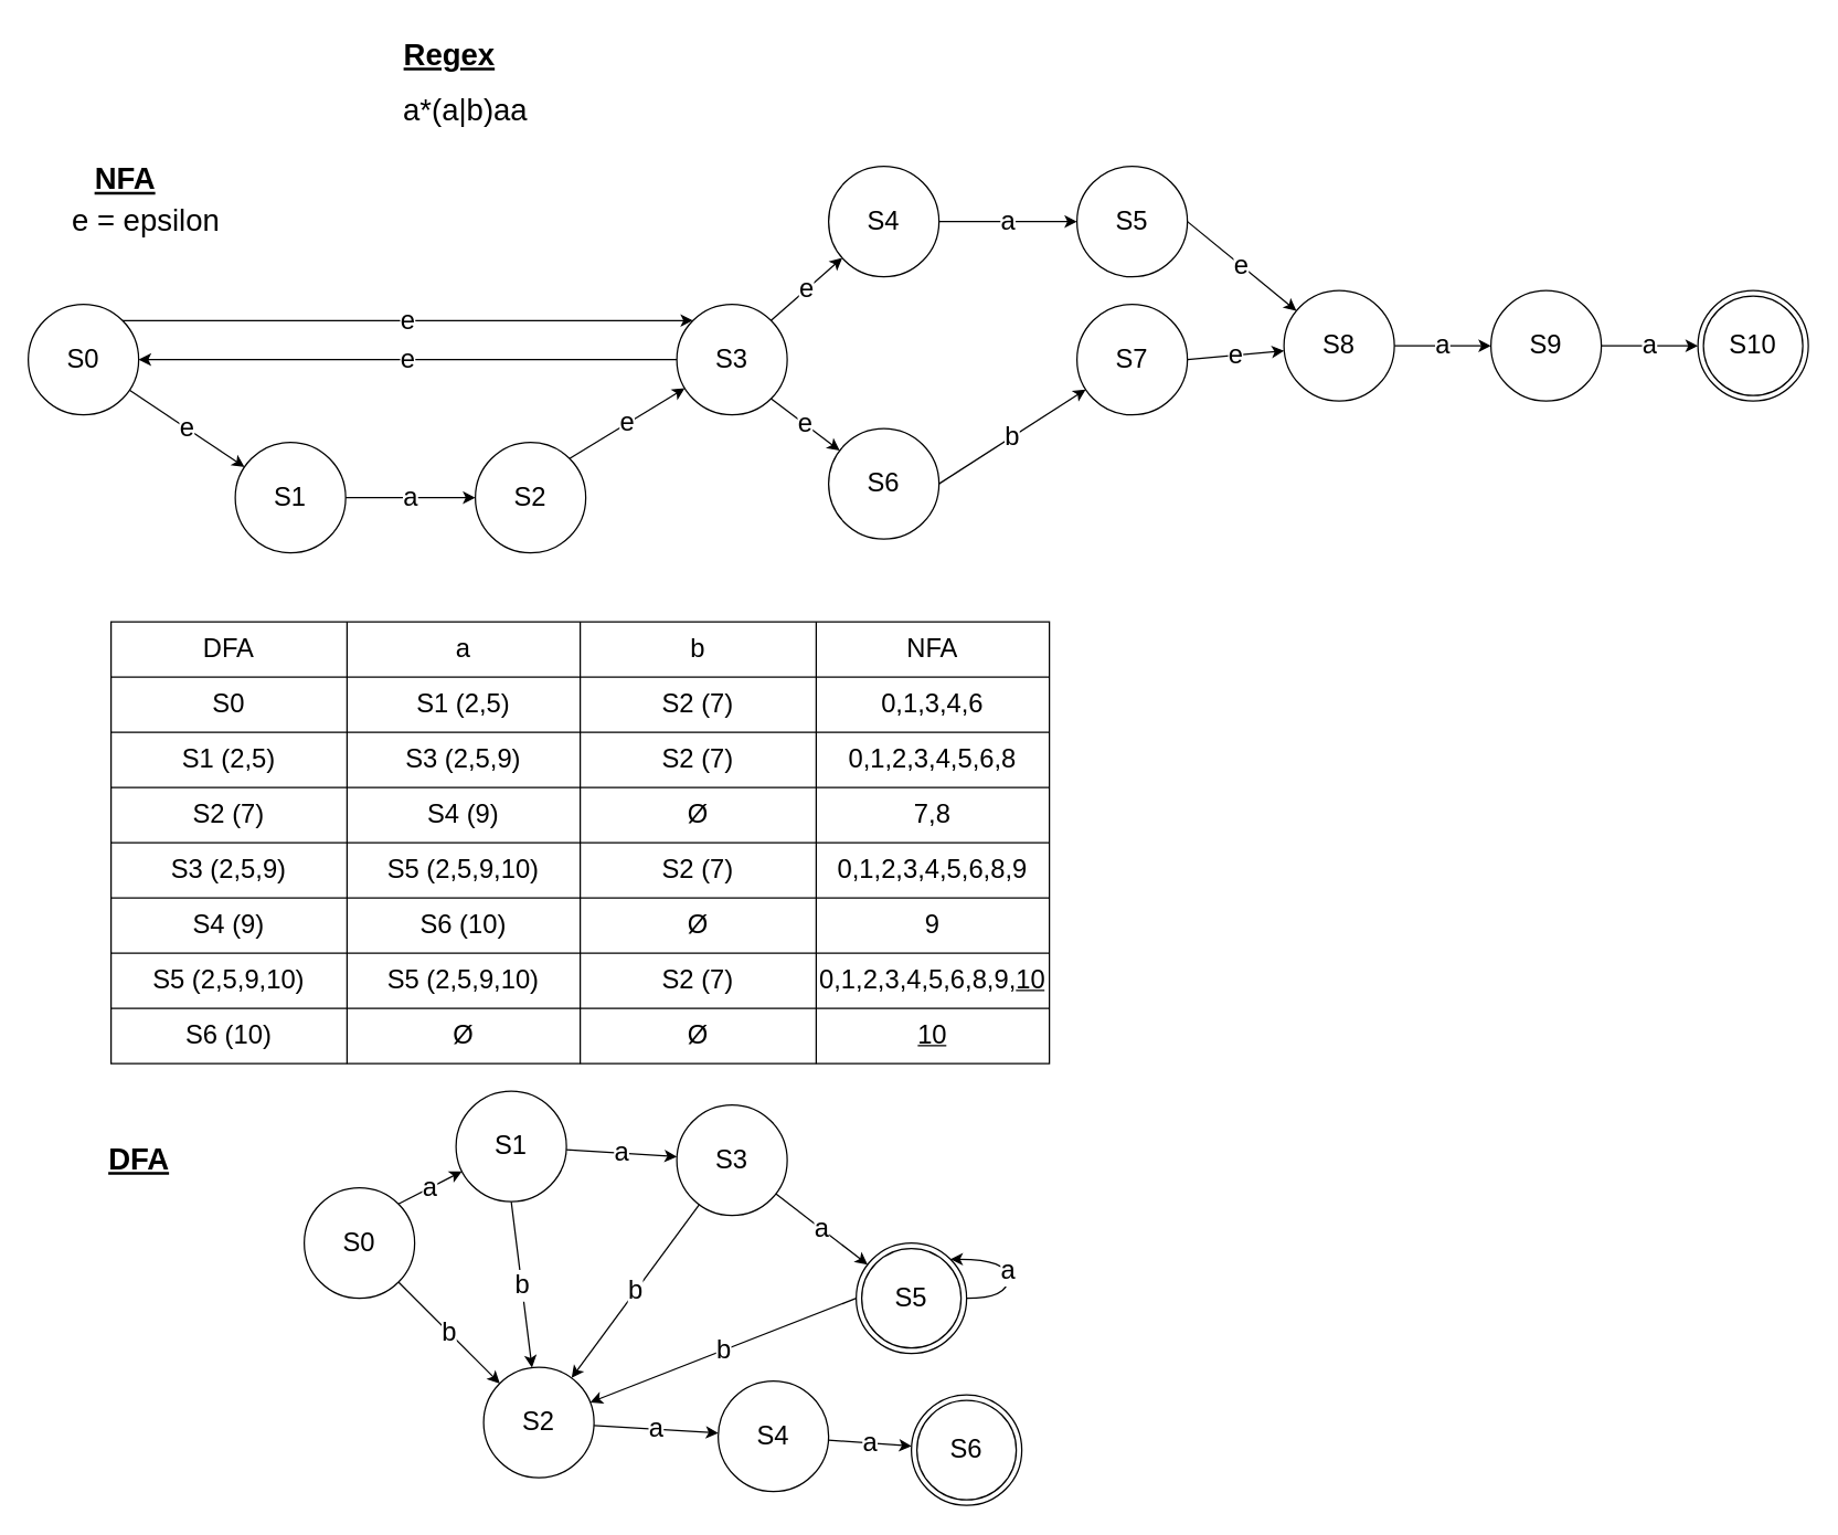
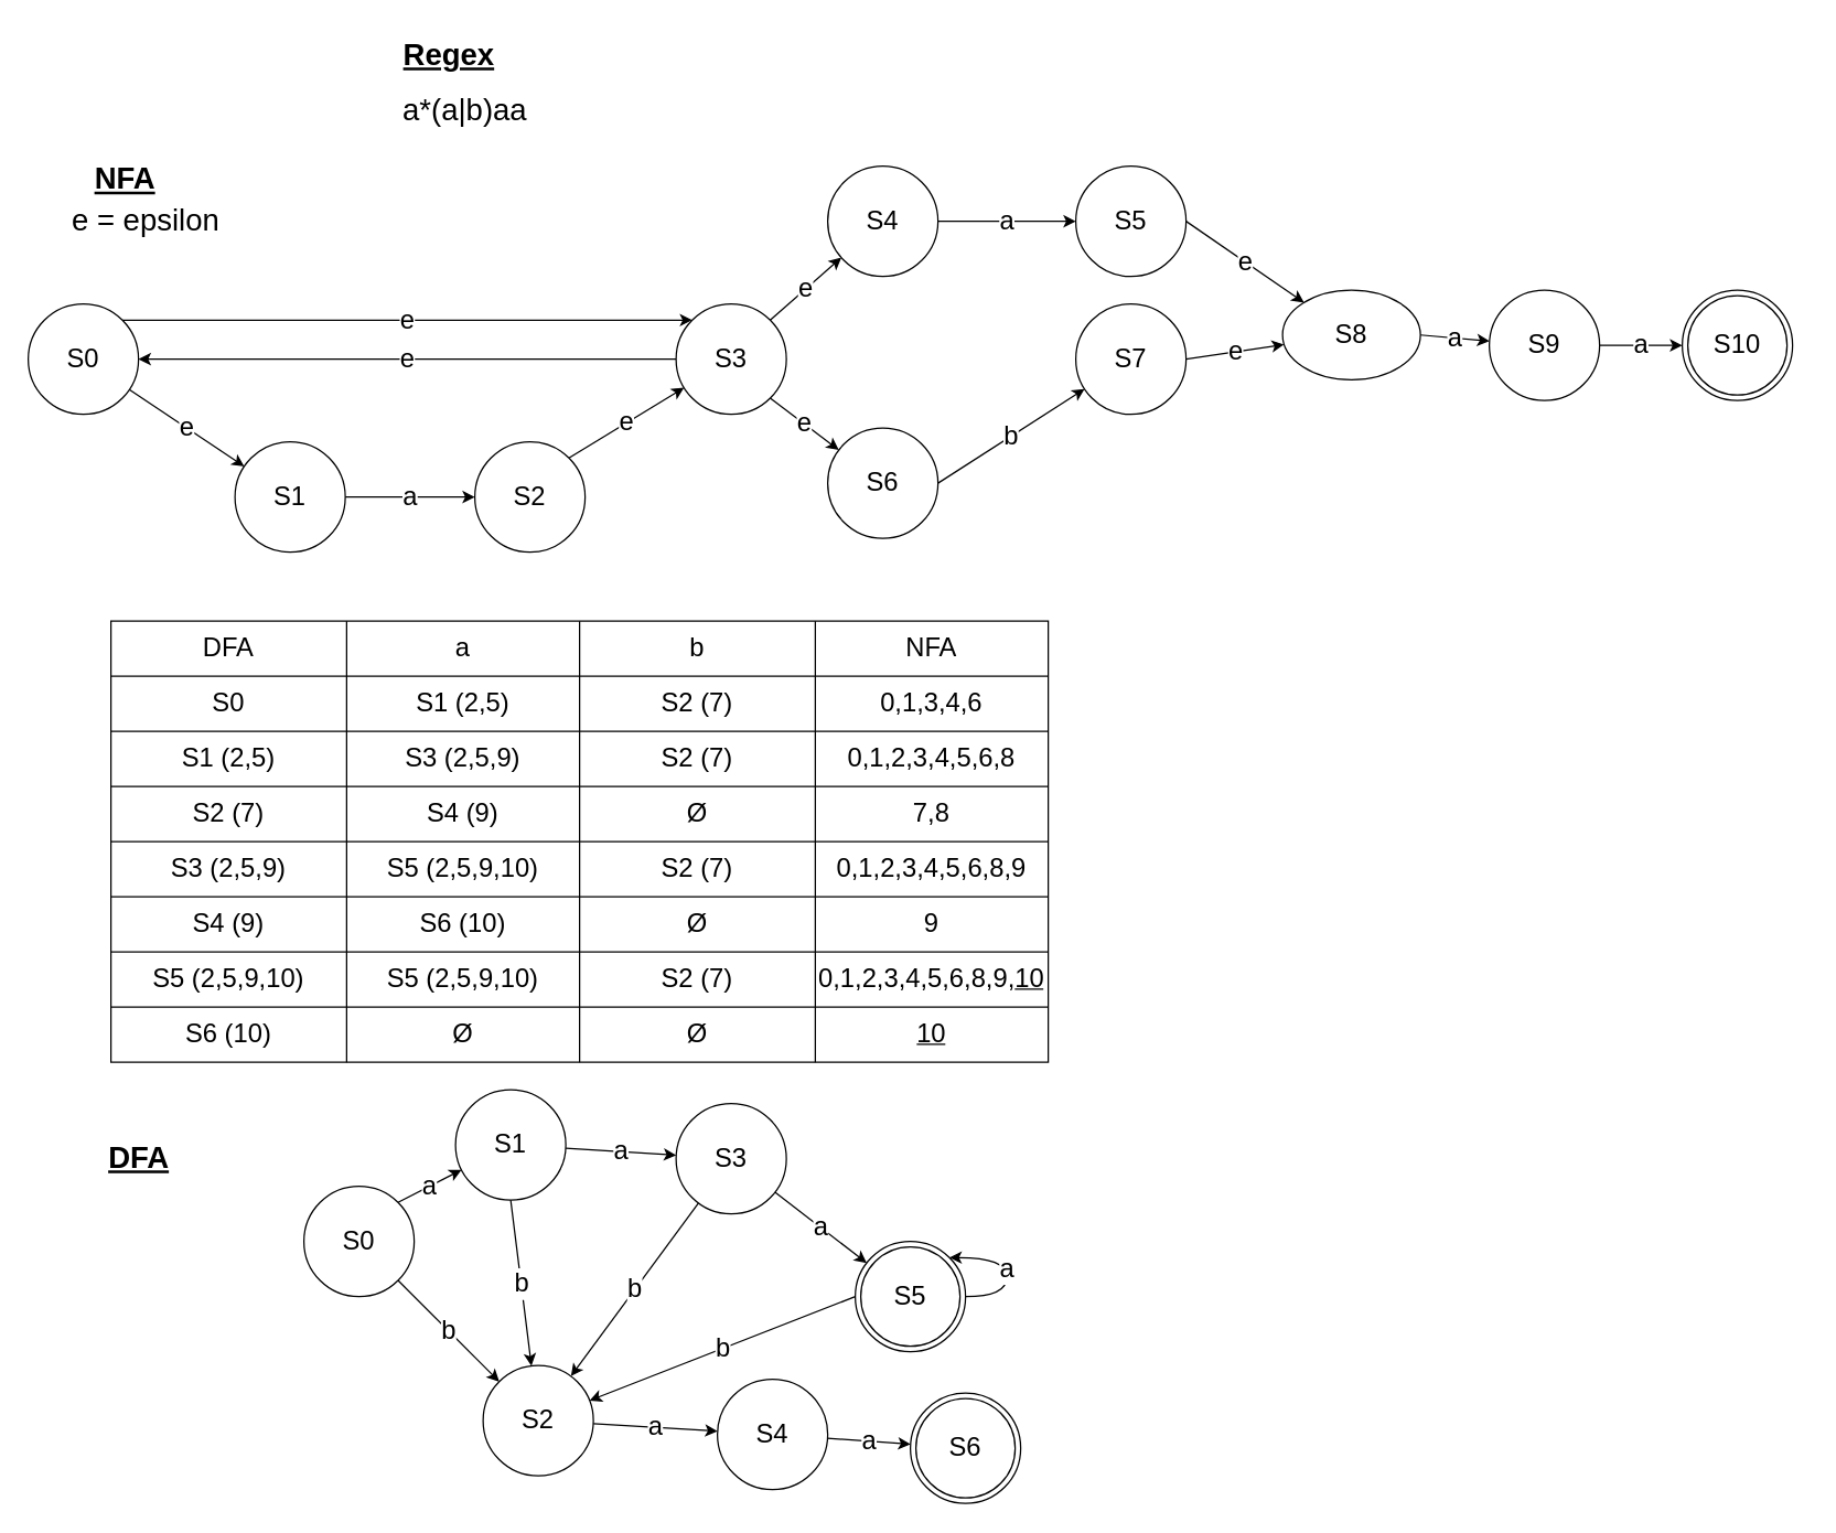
- <mxCell id="23" value="S8" style="ellipse;whiteSpace=wrap;html=1;aspect=fixed;fontSize=19;" vertex="1" parent="1"><mxGeometry x="930" y="210" width="80" height="80" as="geometry" /></mxCell>
+ <mxCell id="23" value="S8" style="ellipse;whiteSpace=wrap;html=1;aspect=fixed;fontSize=19;" vertex="1" parent="1"><mxGeometry x="930" y="210" width="100" height="65" as="geometry" /></mxCell>
- <mxCell id="26" value="S10" style="ellipse;shape=doubleEllipse;whiteSpace=wrap;html=1;aspect=fixed;fontSize=19;" vertex="1" parent="1"><mxGeometry x="1230" y="210" width="80" height="80" as="geometry" /></mxCell>
+ <mxCell id="26" value="S10" style="ellipse;shape=doubleEllipse;whiteSpace=wrap;html=1;aspect=fixed;fontSize=19;" vertex="1" parent="1"><mxGeometry x="1220" y="210" width="80" height="80" as="geometry" /></mxCell>
